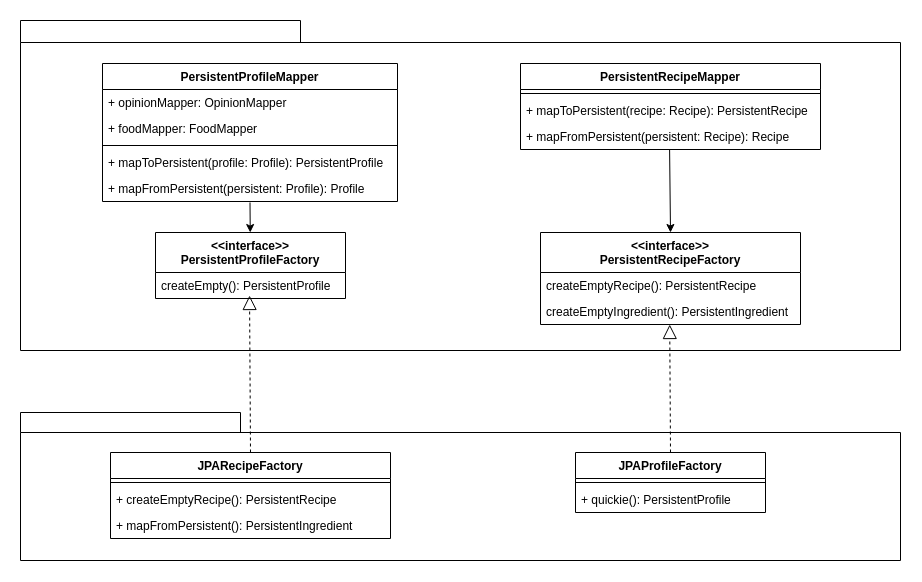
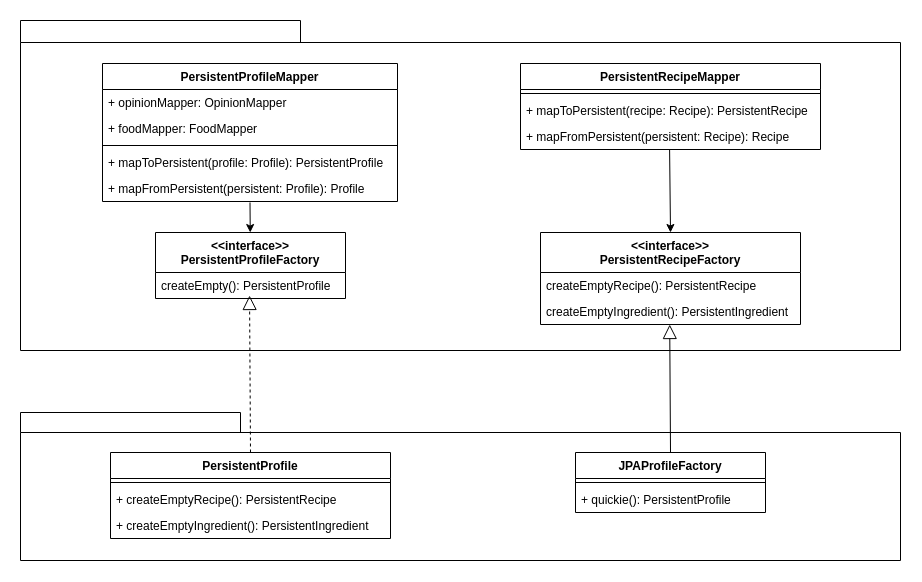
- <mxCell id="17" value="" style="endArrow=block;dashed=1;endFill=0;endSize=12;html=1;rounded=0;exitX=0.5;exitY=0;exitDx=0;exitDy=0;entryX=0.497;entryY=1;entryDx=0;entryDy=0;entryPerimeter=0;" parent="1" source="9" target="8" edge="1"><mxGeometry width="160" relative="1" as="geometry"><mxPoint x="400" y="482" as="sourcePoint" /><mxPoint x="670" y="352" as="targetPoint" /></mxGeometry></mxCell>
+ <mxCell id="17" value="" style="endArrow=block;dashed=0;endFill=0;endSize=12;html=1;rounded=0;exitX=0.5;exitY=0;exitDx=0;exitDy=0;entryX=0.497;entryY=1;entryDx=0;entryDy=0;entryPerimeter=0;" parent="1" source="9" target="8" edge="1"><mxGeometry width="160" relative="1" as="geometry"><mxPoint x="400" y="482" as="sourcePoint" /><mxPoint x="670" y="352" as="targetPoint" /></mxGeometry></mxCell>
- <mxCell id="12" value="JPARecipeFactory" style="swimlane;fontStyle=1;align=center;verticalAlign=top;childLayout=stackLayout;horizontal=1;startSize=26;horizontalStack=0;resizeParent=1;resizeParentMax=0;resizeLast=0;collapsible=1;marginBottom=0;" parent="1" vertex="1"><mxGeometry x="110" y="452" width="280" height="86" as="geometry" /></mxCell>
+ <mxCell id="12" value="PersistentProfile" style="swimlane;fontStyle=1;align=center;verticalAlign=top;childLayout=stackLayout;horizontal=1;startSize=26;horizontalStack=0;resizeParent=1;resizeParentMax=0;resizeLast=0;collapsible=1;marginBottom=0;" parent="1" vertex="1"><mxGeometry x="110" y="452" width="280" height="86" as="geometry" /></mxCell>
- <mxCell id="15" value="+ mapFromPersistent(): PersistentIngredient" style="text;strokeColor=none;fillColor=none;align=left;verticalAlign=top;spacingLeft=4;spacingRight=4;overflow=hidden;rotatable=0;points=[[0,0.5],[1,0.5]];portConstraint=eastwest;" parent="12" vertex="1"><mxGeometry y="60" width="280" height="26" as="geometry" /></mxCell>
+ <mxCell id="15" value="+ createEmptyIngredient(): PersistentIngredient" style="text;strokeColor=none;fillColor=none;align=left;verticalAlign=top;spacingLeft=4;spacingRight=4;overflow=hidden;rotatable=0;points=[[0,0.5],[1,0.5]];portConstraint=eastwest;" parent="12" vertex="1"><mxGeometry y="60" width="280" height="26" as="geometry" /></mxCell>
